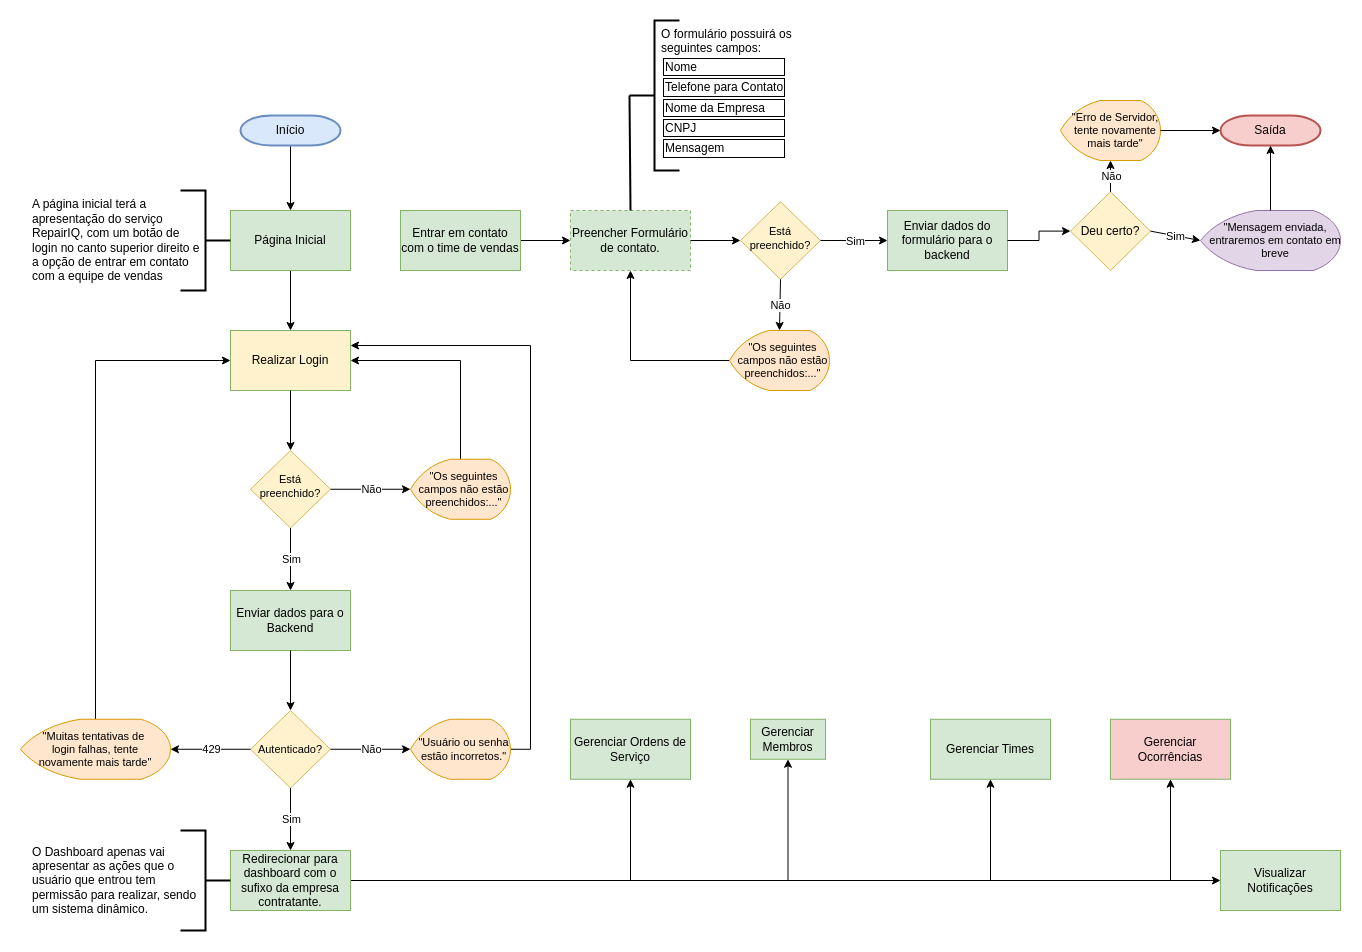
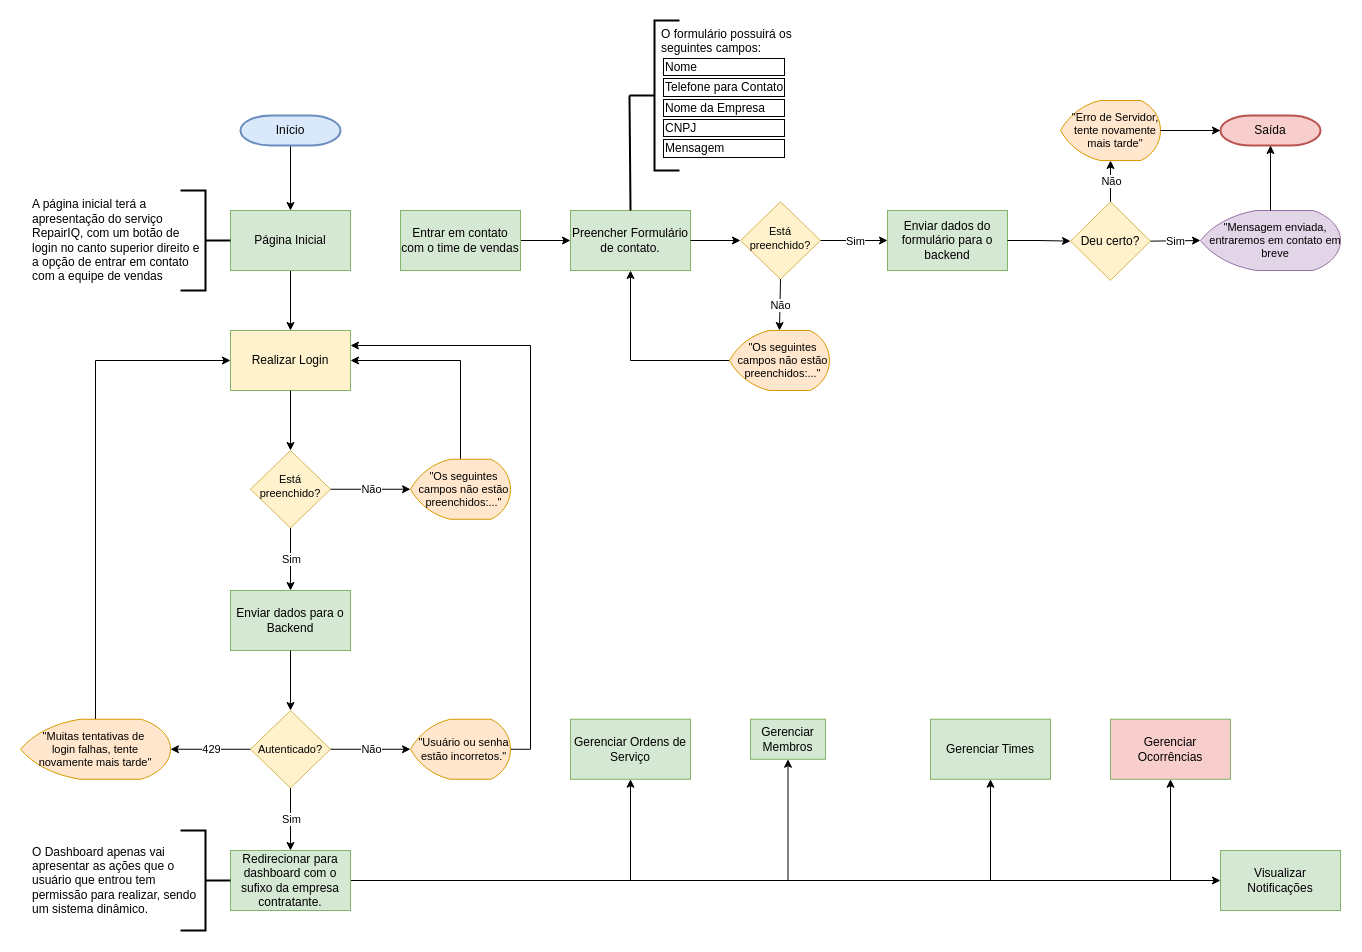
- <mxCell id="24" value="Deu certo?" style="strokeWidth=1;html=1;shape=mxgraph.flowchart.decision;whiteSpace=wrap;fillColor=#fff2cc;strokeColor=#d6b656;" vertex="1" parent="1"><mxGeometry x="1070" y="191.25" width="80" height="78.75" as="geometry" /></mxCell>
+ <mxCell id="24" value="Deu certo?" style="strokeWidth=1;html=1;shape=mxgraph.flowchart.decision;whiteSpace=wrap;fillColor=#fff2cc;strokeColor=#d6b656;" vertex="1" parent="1"><mxGeometry x="1070" y="201.25" width="80" height="78.75" as="geometry" /></mxCell>
- <mxCell id="11" value="Preencher Formulário de contato." style="rounded=0;whiteSpace=wrap;html=1;fillColor=#d5e8d4;strokeColor=#82b366;dashed=1;" vertex="1" parent="1"><mxGeometry x="570" y="210" width="120" height="60" as="geometry" /></mxCell>
+ <mxCell id="11" value="Preencher Formulário de contato." style="rounded=0;whiteSpace=wrap;html=1;fillColor=#d5e8d4;strokeColor=#82b366;" vertex="1" parent="1"><mxGeometry x="570" y="210" width="120" height="60" as="geometry" /></mxCell>
